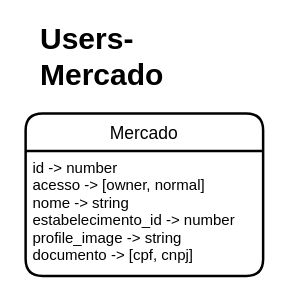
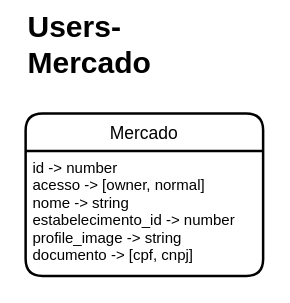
- <mxCell id="2" value="Users-Mercado" style="text;html=1;strokeColor=none;fillColor=none;align=left;verticalAlign=middle;whiteSpace=wrap;rounded=0;fontSize=24;fontStyle=1" vertex="1" parent="1"><mxGeometry x="30" y="30" width="150" height="30" as="geometry" /></mxCell>
+ <mxCell id="2" value="Users-Mercado" style="text;html=1;strokeColor=none;fillColor=none;align=left;verticalAlign=middle;whiteSpace=wrap;rounded=0;fontSize=24;fontStyle=1" vertex="1" parent="1"><mxGeometry x="20" y="20" width="150" height="30" as="geometry" /></mxCell>
